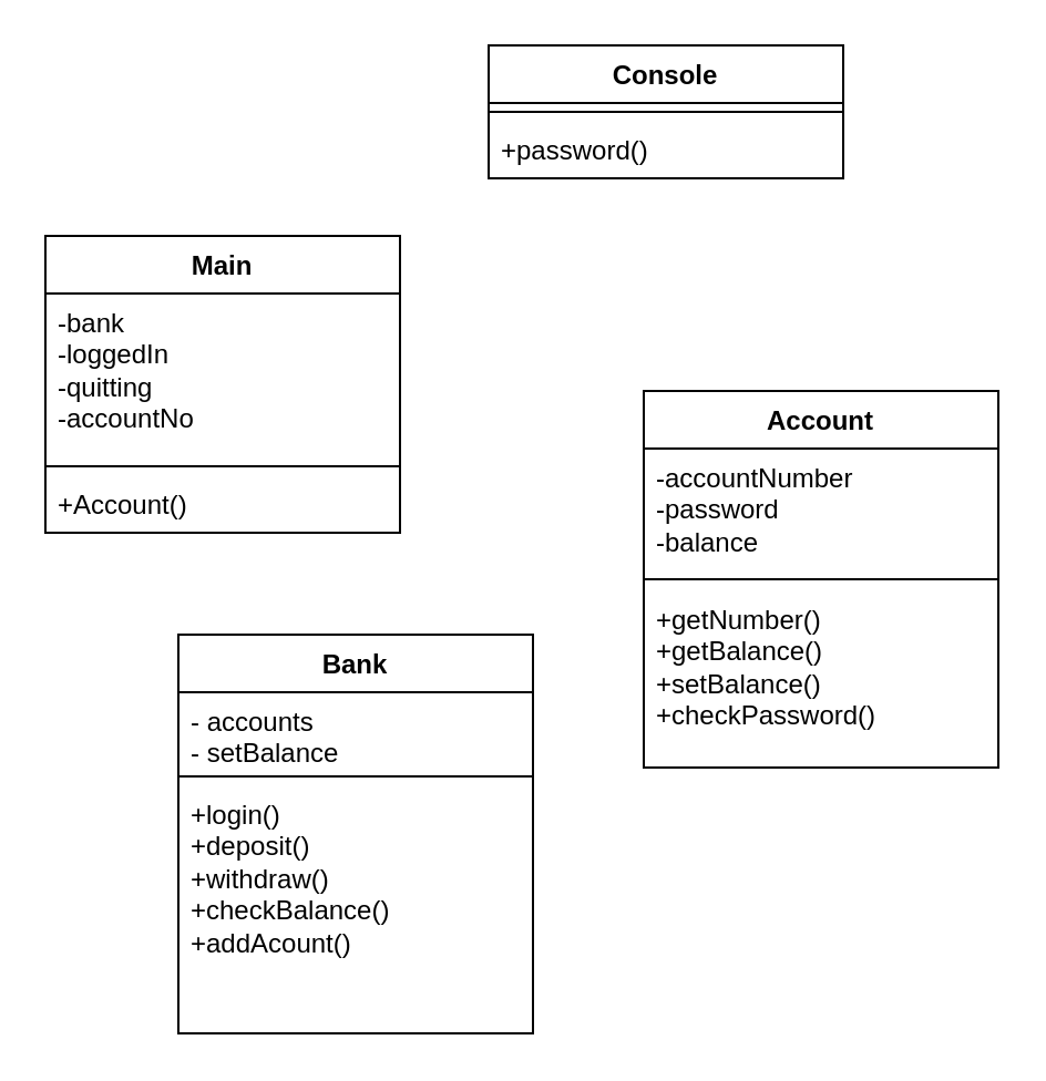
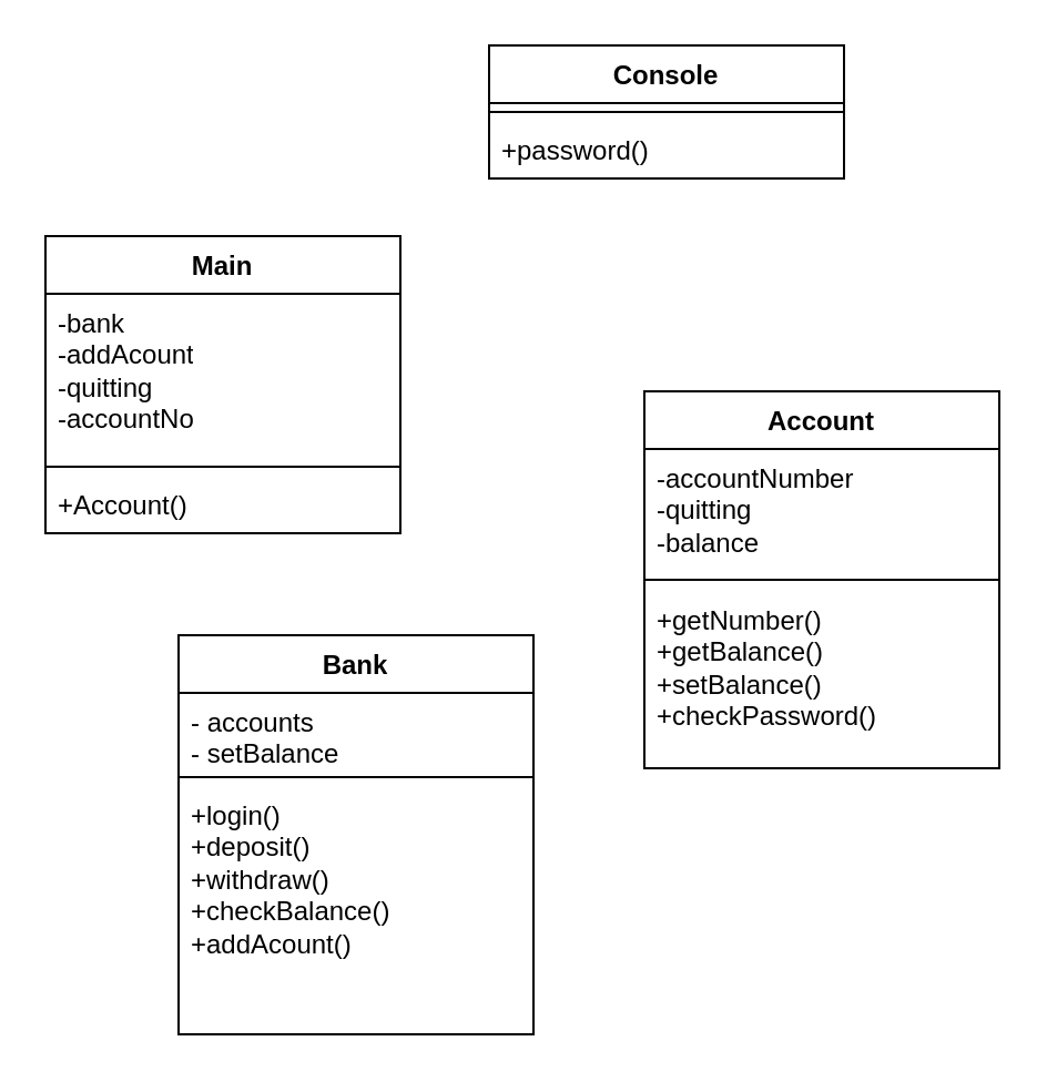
- <mxCell id="11" value="-bank&lt;div&gt;-loggedIn&lt;/div&gt;&lt;div&gt;-quitting&lt;/div&gt;&lt;div&gt;-accountNo&lt;/div&gt;" style="text;strokeColor=none;fillColor=none;align=left;verticalAlign=top;spacingLeft=4;spacingRight=4;overflow=hidden;rotatable=0;points=[[0,0.5],[1,0.5]];portConstraint=eastwest;whiteSpace=wrap;html=1;" vertex="1" parent="10"><mxGeometry y="26" width="160" height="74" as="geometry" /></mxCell>
+ <mxCell id="11" value="-bank&lt;div&gt;-addAcount&lt;/div&gt;&lt;div&gt;-quitting&lt;/div&gt;&lt;div&gt;-accountNo&lt;/div&gt;" style="text;strokeColor=none;fillColor=none;align=left;verticalAlign=top;spacingLeft=4;spacingRight=4;overflow=hidden;rotatable=0;points=[[0,0.5],[1,0.5]];portConstraint=eastwest;whiteSpace=wrap;html=1;" vertex="1" parent="10"><mxGeometry y="26" width="160" height="74" as="geometry" /></mxCell>
- <mxCell id="7" value="-accountNumber&lt;div&gt;-password&lt;/div&gt;&lt;div&gt;-balance&lt;/div&gt;" style="text;strokeColor=none;fillColor=none;align=left;verticalAlign=top;spacingLeft=4;spacingRight=4;overflow=hidden;rotatable=0;points=[[0,0.5],[1,0.5]];portConstraint=eastwest;whiteSpace=wrap;html=1;" vertex="1" parent="6"><mxGeometry y="26" width="160" height="54" as="geometry" /></mxCell>
+ <mxCell id="7" value="-accountNumber&lt;div&gt;-quitting&lt;/div&gt;&lt;div&gt;-balance&lt;/div&gt;" style="text;strokeColor=none;fillColor=none;align=left;verticalAlign=top;spacingLeft=4;spacingRight=4;overflow=hidden;rotatable=0;points=[[0,0.5],[1,0.5]];portConstraint=eastwest;whiteSpace=wrap;html=1;" vertex="1" parent="6"><mxGeometry y="26" width="160" height="54" as="geometry" /></mxCell>
